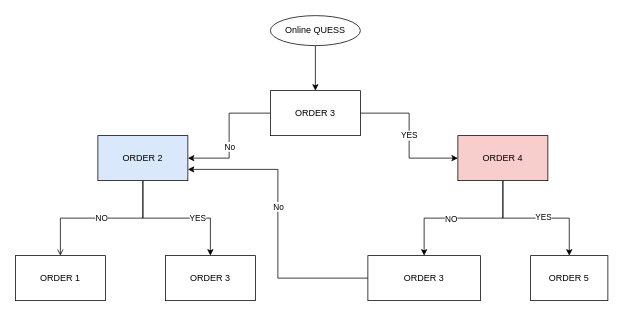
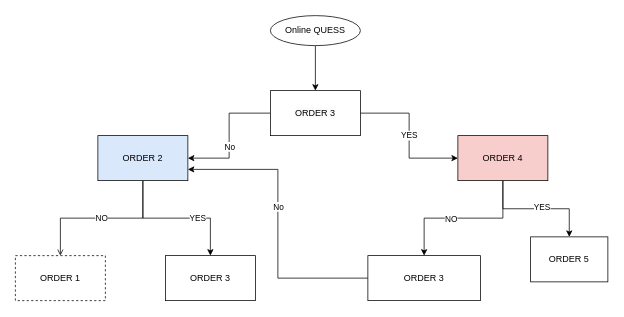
- <mxCell id="15" value="ORDER 1" style="rounded=0;whiteSpace=wrap;html=1;" parent="1" vertex="1"><mxGeometry x="20" y="340" width="120" height="60" as="geometry" /></mxCell>
+ <mxCell id="15" value="ORDER 1" style="rounded=0;whiteSpace=wrap;html=1;dashed=1;" parent="1" vertex="1"><mxGeometry x="20" y="340" width="120" height="60" as="geometry" /></mxCell>
- <mxCell id="16" value="ORDER 5" style="rounded=0;whiteSpace=wrap;html=1;" parent="1" vertex="1"><mxGeometry x="707" y="340" width="103" height="60" as="geometry" /></mxCell>
+ <mxCell id="16" value="ORDER 5" style="rounded=0;whiteSpace=wrap;html=1;" parent="1" vertex="1"><mxGeometry x="707" y="315" width="103" height="60" as="geometry" /></mxCell>
